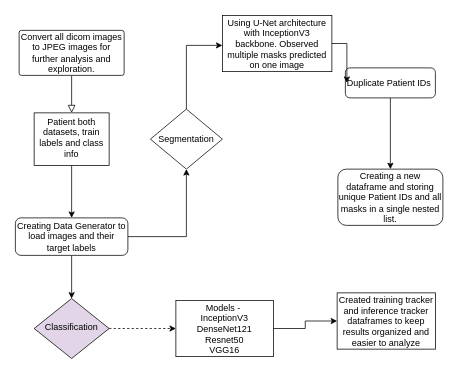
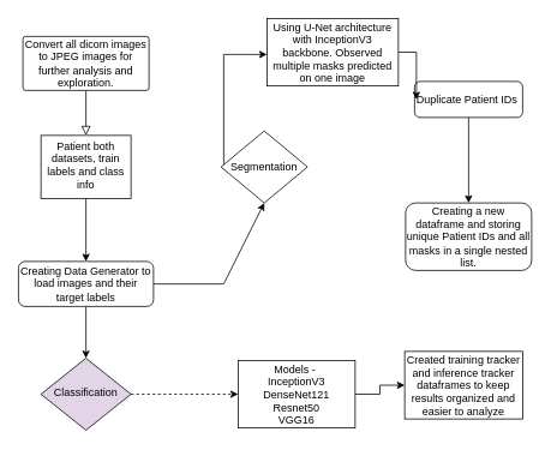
- <mxCell id="16" value="Segmentation" style="rhombus;whiteSpace=wrap;html=1;shadow=0;strokeColor=default;strokeWidth=1;fontFamily=Helvetica;fontSize=12;fontColor=default;fillColor=default;" vertex="1" parent="1"><mxGeometry x="200" y="145" width="96" height="80" as="geometry" /></mxCell>
+ <mxCell id="16" value="Segmentation" style="rhombus;whiteSpace=wrap;html=1;shadow=0;strokeColor=default;strokeWidth=1;fontFamily=Helvetica;fontSize=12;fontColor=default;fillColor=default;" vertex="1" parent="1"><mxGeometry x="245" y="145" width="96" height="80" as="geometry" /></mxCell>
- <mxCell id="14" value="Models -&amp;nbsp;&lt;br&gt;InceptionV3&lt;br&gt;DenseNet121&lt;br&gt;Resnet50&lt;br&gt;VGG16" style="rounded=0;whiteSpace=wrap;html=1;shadow=0;strokeColor=default;strokeWidth=1;fontFamily=Helvetica;fontSize=12;fontColor=default;fillColor=default;" vertex="1" parent="1"><mxGeometry x="234" y="400" width="130" height="75" as="geometry" /></mxCell>
+ <mxCell id="14" value="Models -&amp;nbsp;&lt;br&gt;InceptionV3&lt;br&gt;DenseNet121&lt;br&gt;Resnet50&lt;br&gt;VGG16" style="rounded=0;whiteSpace=wrap;html=1;shadow=0;strokeColor=default;strokeWidth=1;fontFamily=Helvetica;fontSize=12;fontColor=default;fillColor=default;" vertex="1" parent="1"><mxGeometry x="264" y="400" width="130" height="75" as="geometry" /></mxCell>
